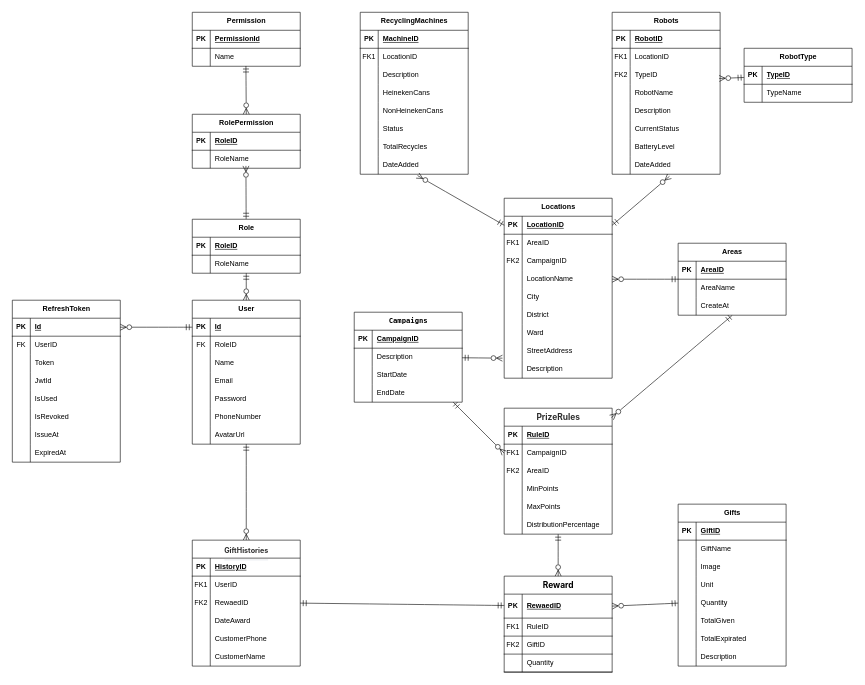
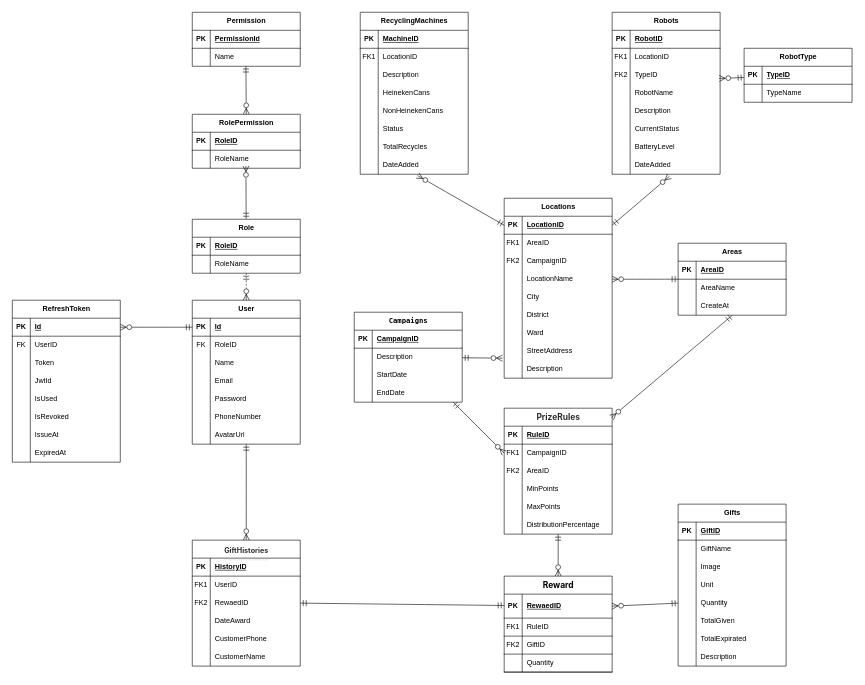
- <mxCell id="200" style="edgeStyle=none;curved=1;rounded=0;orthogonalLoop=1;jettySize=auto;html=1;fontSize=12;startSize=8;endSize=8;endArrow=ERzeroToMany;endFill=0;startArrow=ERmandOne;startFill=0;entryX=0.5;entryY=0;entryDx=0;entryDy=0;" parent="1" source="201" target="177" edge="1"><mxGeometry relative="1" as="geometry"><mxPoint x="409" y="260" as="targetPoint" /></mxGeometry></mxCell>
+ <mxCell id="200" style="edgeStyle=none;curved=1;rounded=0;orthogonalLoop=1;jettySize=auto;html=1;fontSize=12;startSize=8;endSize=8;endArrow=ERzeroToMany;endFill=0;startArrow=ERmandOne;startFill=0;entryX=0.5;entryY=0;entryDx=0;entryDy=0;dashed=1;" parent="1" source="201" target="177" edge="1"><mxGeometry relative="1" as="geometry"><mxPoint x="409" y="260" as="targetPoint" /></mxGeometry></mxCell>
